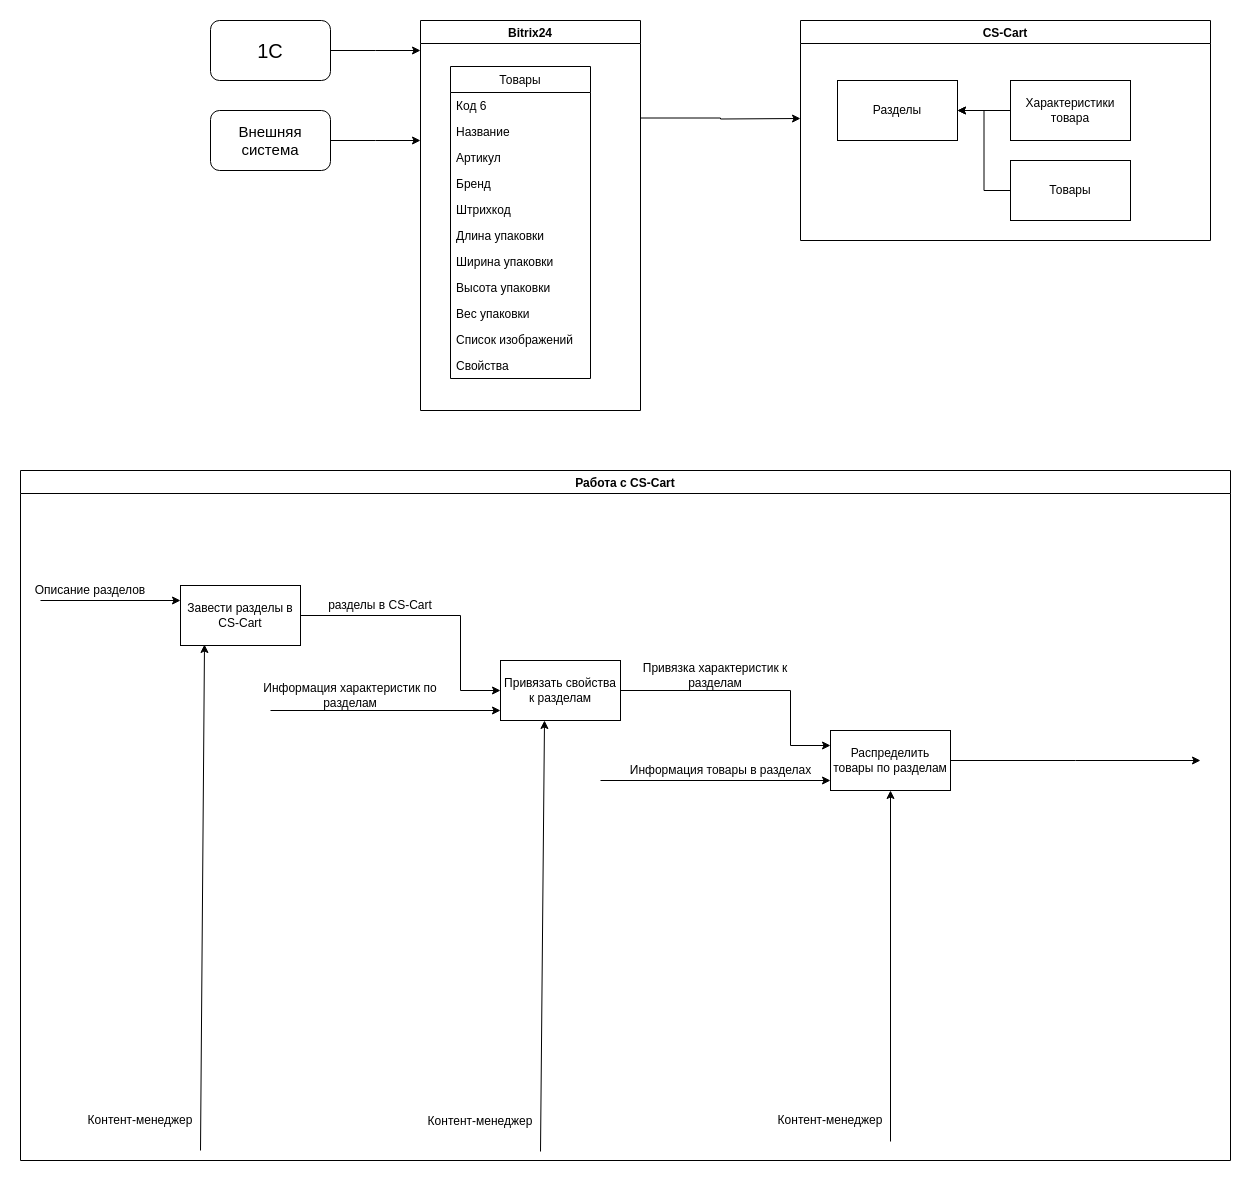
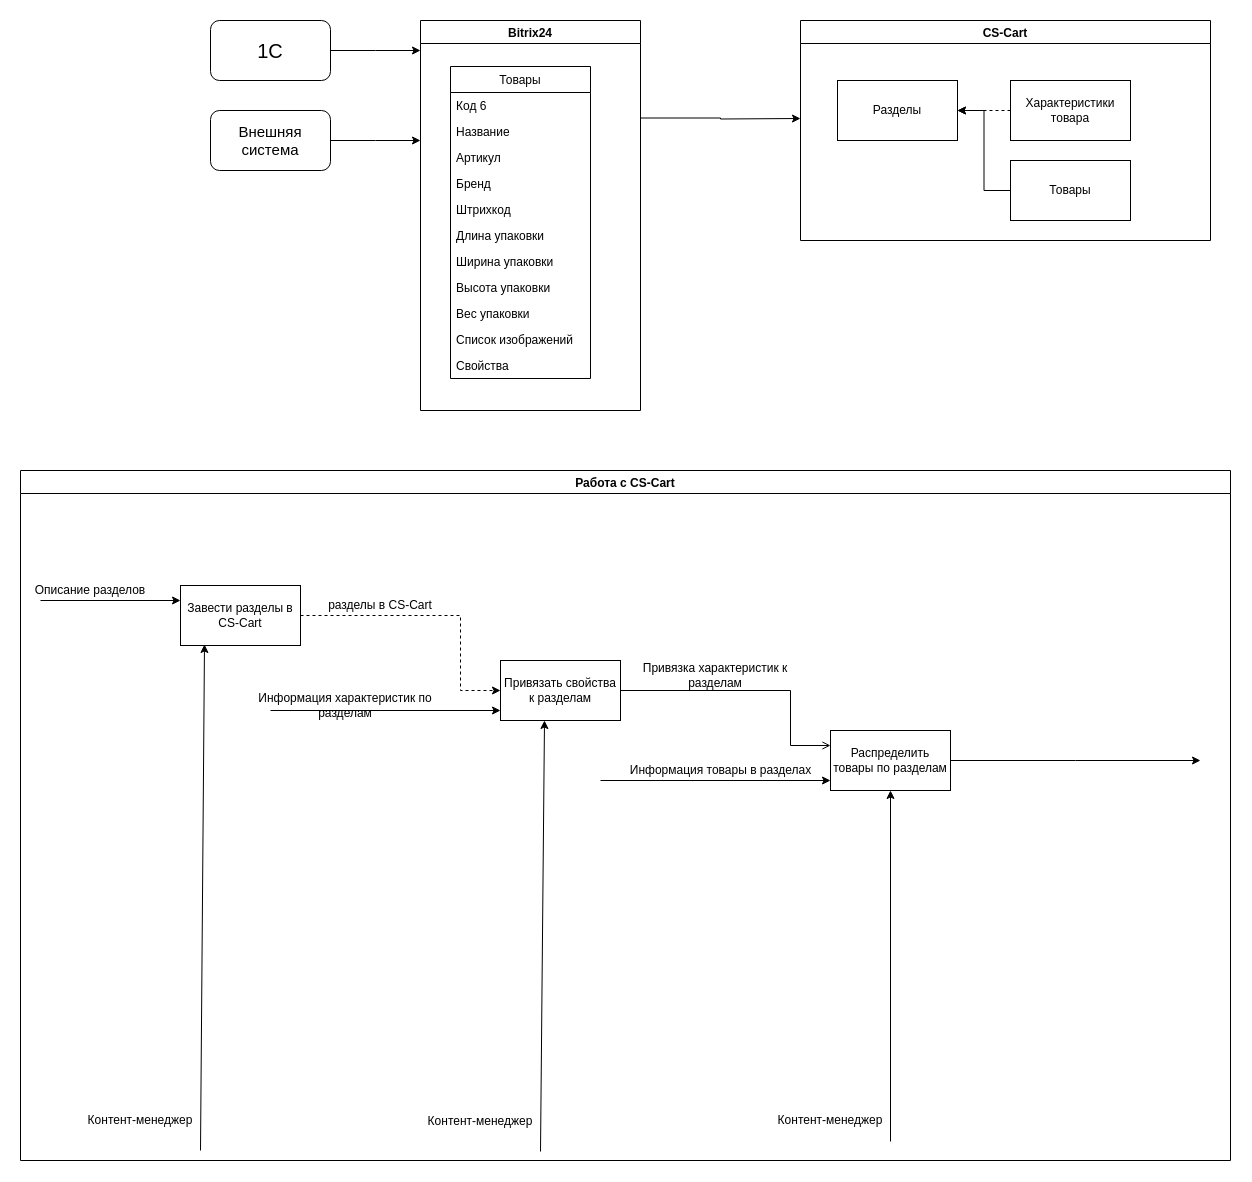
- <mxCell id="24" style="edgeStyle=orthogonalEdgeStyle;rounded=0;orthogonalLoop=1;jettySize=auto;html=1;exitX=0;exitY=0.5;exitDx=0;exitDy=0;entryX=1;entryY=0.5;entryDx=0;entryDy=0;" edge="1" parent="20" source="25" target="21"><mxGeometry relative="1" as="geometry" /></mxCell>
+ <mxCell id="24" style="edgeStyle=orthogonalEdgeStyle;rounded=0;orthogonalLoop=1;jettySize=auto;html=1;exitX=0;exitY=0.5;exitDx=0;exitDy=0;entryX=1;entryY=0.5;entryDx=0;entryDy=0;dashed=1;" edge="1" parent="20" source="25" target="21"><mxGeometry relative="1" as="geometry" /></mxCell>
- <mxCell id="27" style="edgeStyle=orthogonalEdgeStyle;rounded=0;orthogonalLoop=1;jettySize=auto;html=1;exitX=1;exitY=0.5;exitDx=0;exitDy=0;entryX=0;entryY=0.5;entryDx=0;entryDy=0;" edge="1" parent="26" source="28" target="32"><mxGeometry relative="1" as="geometry"><Array as="points"><mxPoint x="440" y="145" /><mxPoint x="440" y="220" /></Array></mxGeometry></mxCell>
+ <mxCell id="27" style="edgeStyle=orthogonalEdgeStyle;rounded=0;orthogonalLoop=1;jettySize=auto;html=1;exitX=1;exitY=0.5;exitDx=0;exitDy=0;entryX=0;entryY=0.5;entryDx=0;entryDy=0;dashed=1;" edge="1" parent="26" source="28" target="32"><mxGeometry relative="1" as="geometry"><Array as="points"><mxPoint x="440" y="145" /><mxPoint x="440" y="220" /></Array></mxGeometry></mxCell>
- <mxCell id="37" value="Информация характеристик по разделам" style="text;html=1;strokeColor=none;fillColor=none;align=center;verticalAlign=middle;whiteSpace=wrap;rounded=0;" vertex="1" parent="26"><mxGeometry x="230" y="210" width="200" height="30" as="geometry" /></mxCell>
+ <mxCell id="37" value="Информация характеристик по разделам" style="text;html=1;strokeColor=none;fillColor=none;align=center;verticalAlign=middle;whiteSpace=wrap;rounded=0;" vertex="1" parent="26"><mxGeometry x="225" y="220" width="200" height="30" as="geometry" /></mxCell>
- <mxCell id="31" style="edgeStyle=orthogonalEdgeStyle;rounded=0;orthogonalLoop=1;jettySize=auto;html=1;exitX=1;exitY=0.5;exitDx=0;exitDy=0;entryX=0;entryY=0.25;entryDx=0;entryDy=0;" edge="1" parent="26" source="32" target="38"><mxGeometry relative="1" as="geometry"><Array as="points"><mxPoint x="770" y="220" /><mxPoint x="770" y="275" /></Array></mxGeometry></mxCell>
+ <mxCell id="31" style="edgeStyle=orthogonalEdgeStyle;rounded=0;orthogonalLoop=1;jettySize=auto;html=1;exitX=1;exitY=0.5;exitDx=0;exitDy=0;entryX=0;entryY=0.25;entryDx=0;entryDy=0;endArrow=open;" edge="1" parent="26" source="32" target="38"><mxGeometry relative="1" as="geometry"><Array as="points"><mxPoint x="770" y="220" /><mxPoint x="770" y="275" /></Array></mxGeometry></mxCell>
